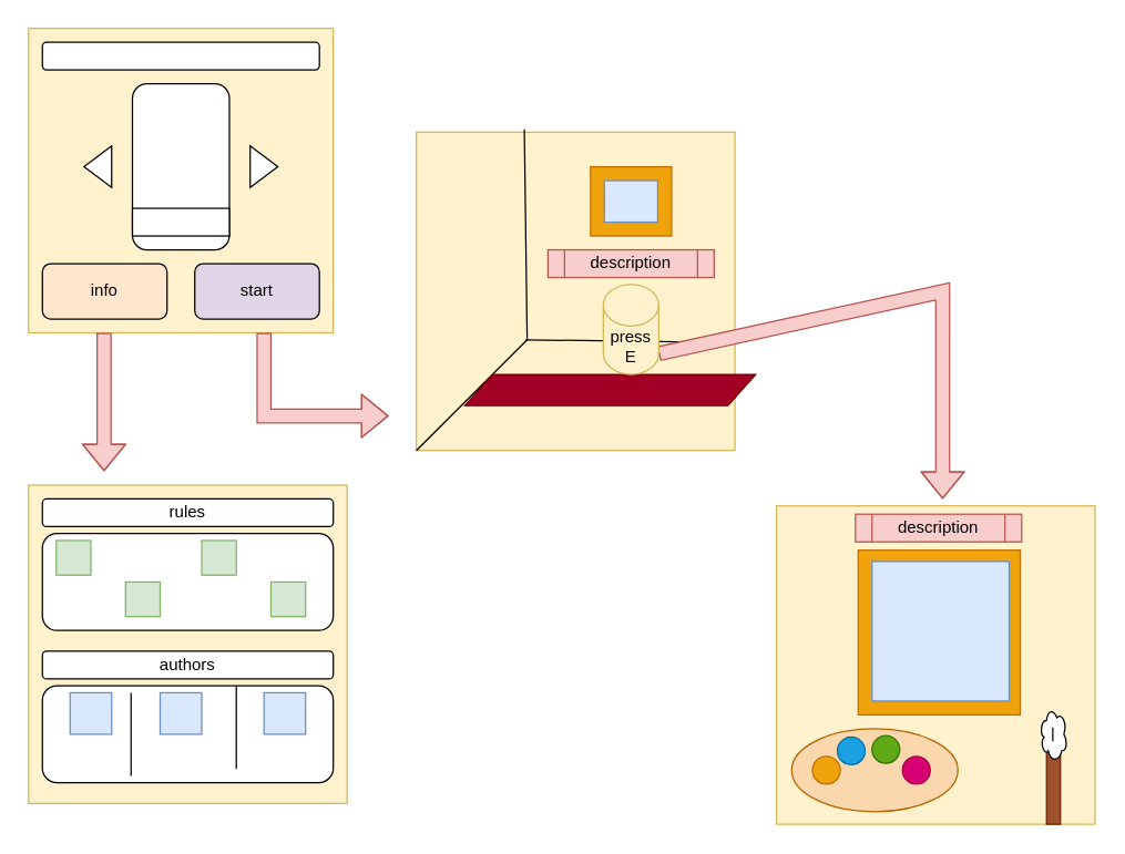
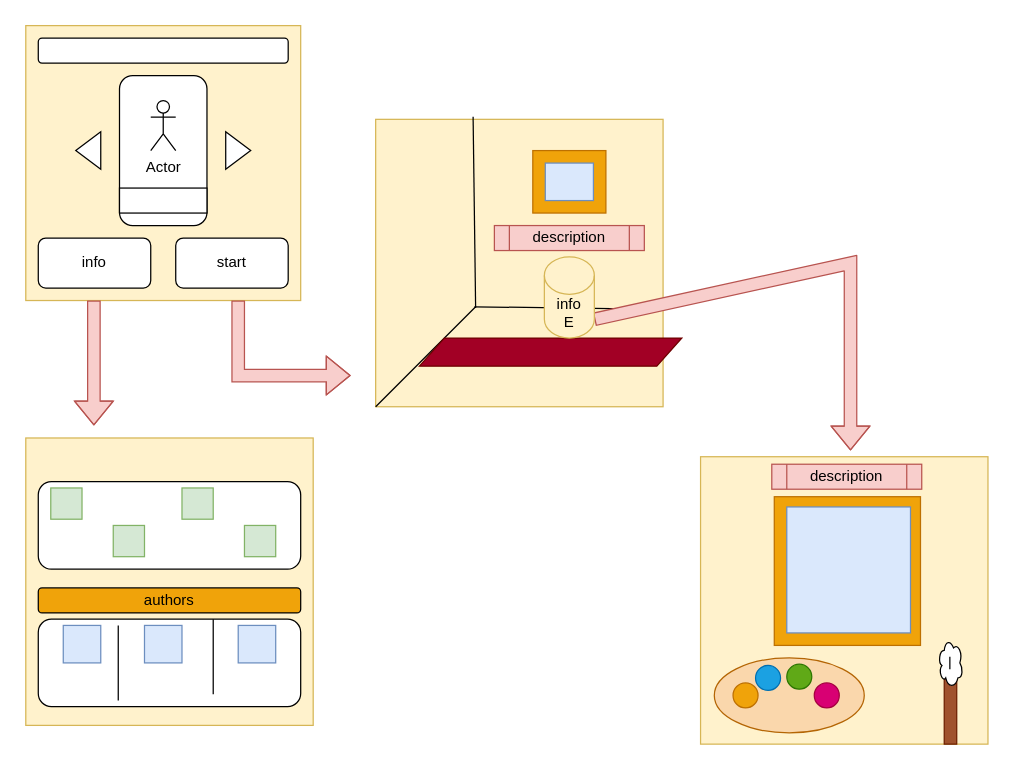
+ <mxCell id="8" value="Actor" style="shape=umlActor;verticalLabelPosition=bottom;verticalAlign=top;html=1;outlineConnect=0;" vertex="1" parent="1"><mxGeometry x="120" y="80" width="20" height="40" as="geometry" /></mxCell>
- <mxCell id="10" value="info" style="rounded=1;whiteSpace=wrap;html=1;fillColor=#ffe6cc;" vertex="1" parent="1"><mxGeometry x="30" y="190" width="90" height="40" as="geometry" /></mxCell>
+ <mxCell id="10" value="info" style="rounded=1;whiteSpace=wrap;html=1;" vertex="1" parent="1"><mxGeometry x="30" y="190" width="90" height="40" as="geometry" /></mxCell>
- <mxCell id="9" value="start" style="rounded=1;whiteSpace=wrap;html=1;fillColor=#e1d5e7;" vertex="1" parent="1"><mxGeometry x="140" y="190" width="90" height="40" as="geometry" /></mxCell>
+ <mxCell id="9" value="start" style="rounded=1;whiteSpace=wrap;html=1;" vertex="1" parent="1"><mxGeometry x="140" y="190" width="90" height="40" as="geometry" /></mxCell>
- <mxCell id="33" value="press&lt;br&gt;E" style="shape=cylinder3;whiteSpace=wrap;html=1;boundedLbl=1;backgroundOutline=1;size=15;fillColor=#fff2cc;strokeColor=#d6b656;" vertex="1" parent="1"><mxGeometry x="435" y="205" width="40" height="65" as="geometry" /></mxCell>
+ <mxCell id="33" value="info&lt;br&gt;E" style="shape=cylinder3;whiteSpace=wrap;html=1;boundedLbl=1;backgroundOutline=1;size=15;fillColor=#fff2cc;strokeColor=#d6b656;" vertex="1" parent="1"><mxGeometry x="435" y="205" width="40" height="65" as="geometry" /></mxCell>
- <mxCell id="23" value="rules" style="rounded=1;whiteSpace=wrap;html=1;" vertex="1" parent="1"><mxGeometry x="30" y="360" width="210" height="20" as="geometry" /></mxCell>
- <mxCell id="22" value="authors" style="rounded=1;whiteSpace=wrap;html=1;" vertex="1" parent="1"><mxGeometry x="30" y="470" width="210" height="20" as="geometry" /></mxCell>
+ <mxCell id="22" value="authors" style="rounded=1;whiteSpace=wrap;html=1;fillColor=#f0a30a;" vertex="1" parent="1"><mxGeometry x="30" y="470" width="210" height="20" as="geometry" /></mxCell>
